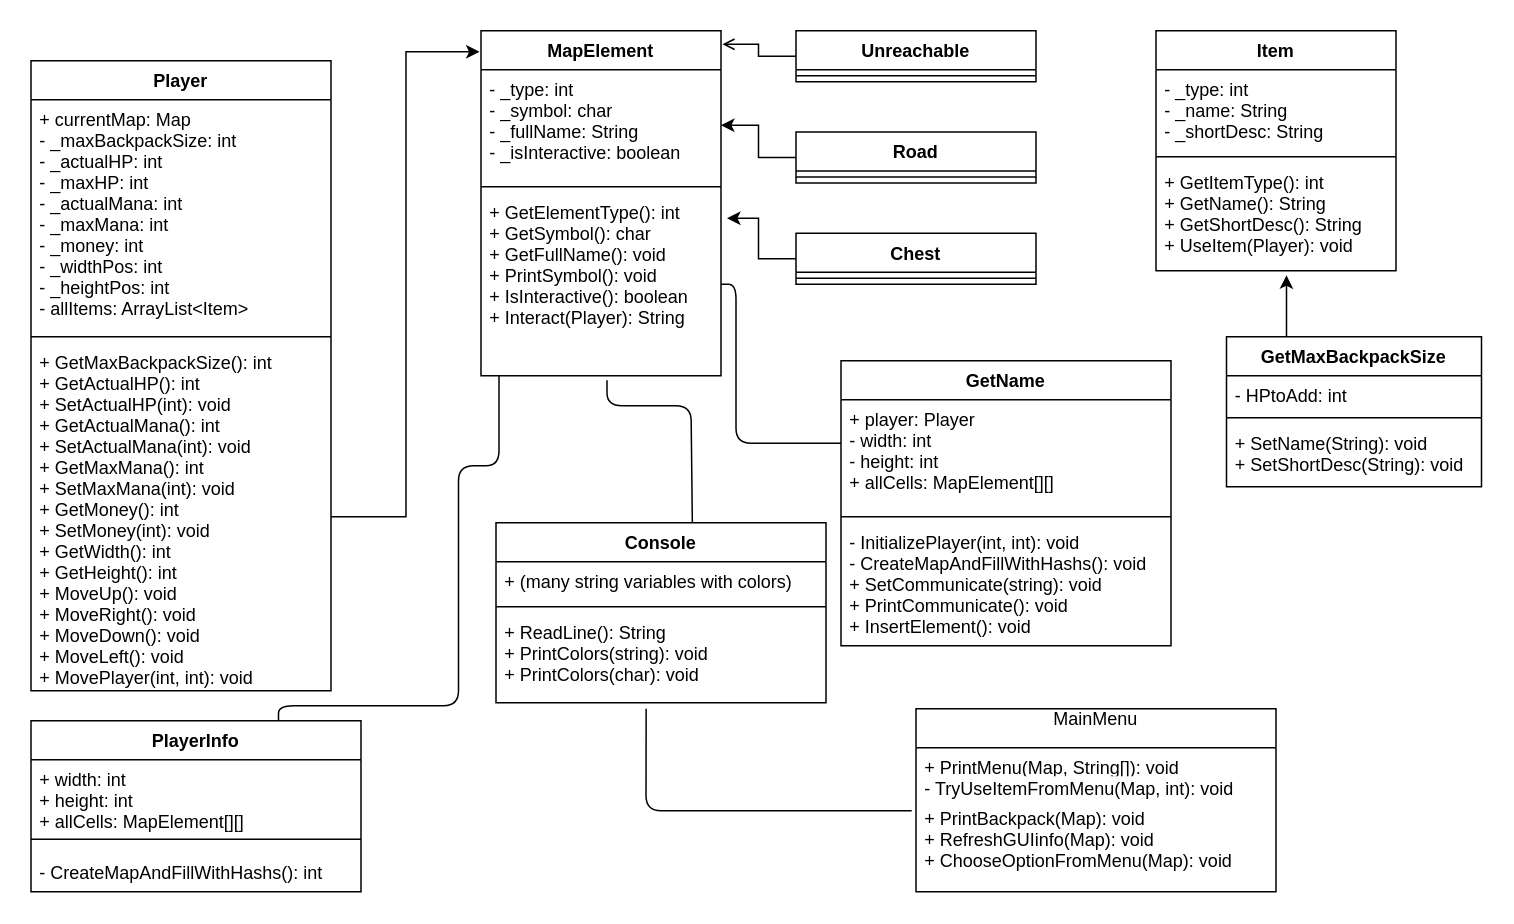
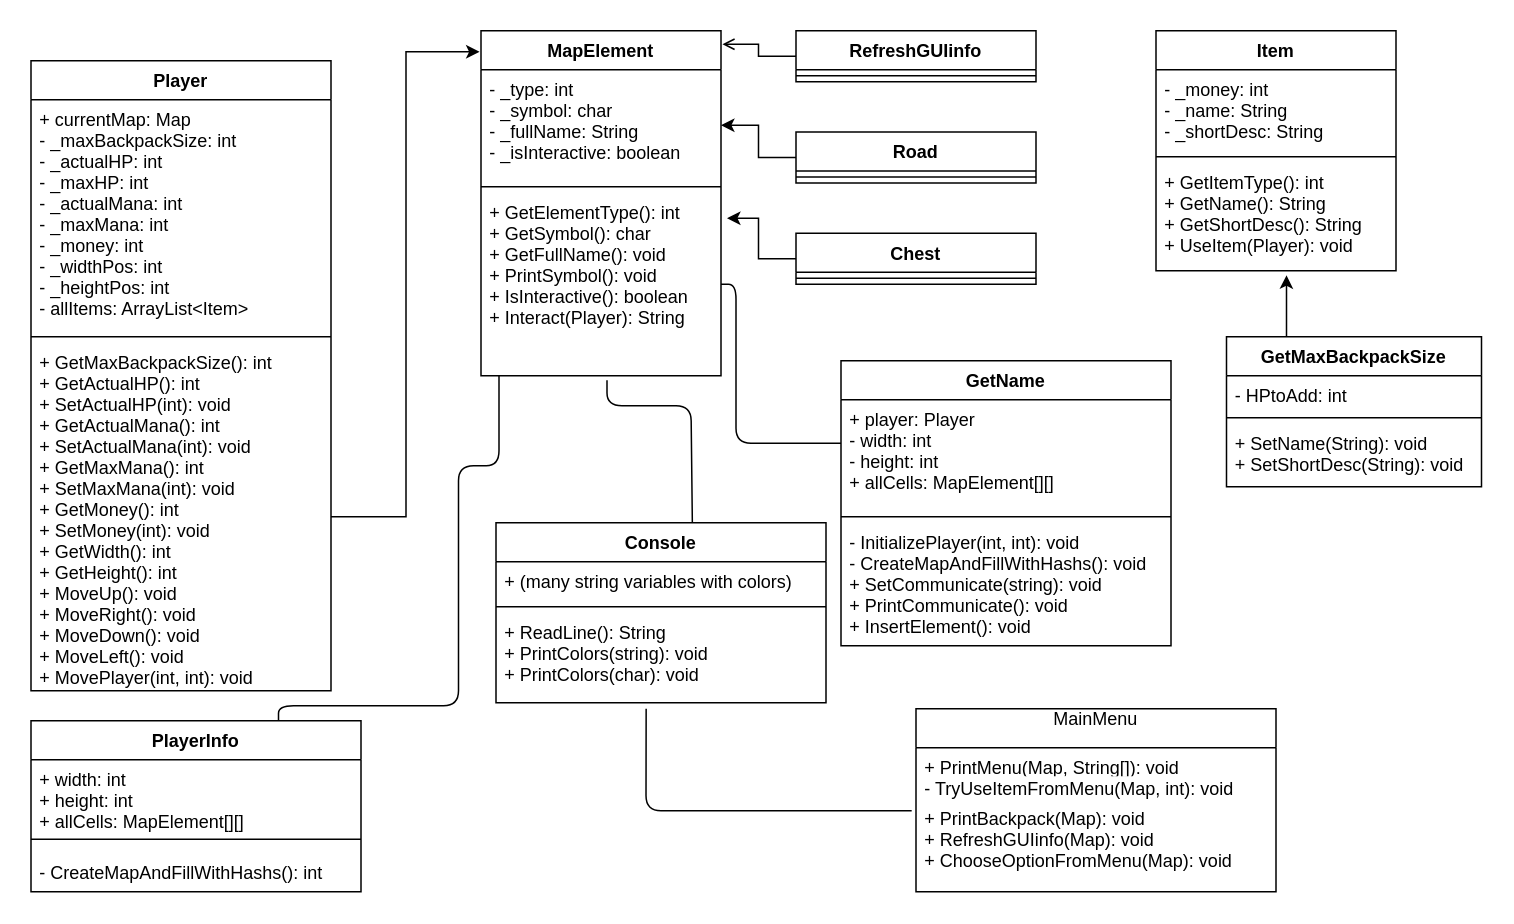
- <mxCell id="42" value="Unreachable" style="swimlane;fontStyle=1;align=center;verticalAlign=top;childLayout=stackLayout;horizontal=1;startSize=26;horizontalStack=0;resizeParent=1;resizeParentMax=0;resizeLast=0;collapsible=1;marginBottom=0;" vertex="1" parent="1"><mxGeometry x="530" y="20" width="160" height="34" as="geometry" /></mxCell>
+ <mxCell id="42" value="RefreshGUIinfo" style="swimlane;fontStyle=1;align=center;verticalAlign=top;childLayout=stackLayout;horizontal=1;startSize=26;horizontalStack=0;resizeParent=1;resizeParentMax=0;resizeLast=0;collapsible=1;marginBottom=0;" vertex="1" parent="1"><mxGeometry x="530" y="20" width="160" height="34" as="geometry" /></mxCell>
- <mxCell id="26" value="- _type: int&#10;- _name: String&#10;- _shortDesc: String&#10;" style="text;strokeColor=none;fillColor=none;align=left;verticalAlign=top;spacingLeft=4;spacingRight=4;overflow=hidden;rotatable=0;points=[[0,0.5],[1,0.5]];portConstraint=eastwest;" vertex="1" parent="25"><mxGeometry y="26" width="160" height="54" as="geometry" /></mxCell>
+ <mxCell id="26" value="- _money: int&#10;- _name: String&#10;- _shortDesc: String&#10;" style="text;strokeColor=none;fillColor=none;align=left;verticalAlign=top;spacingLeft=4;spacingRight=4;overflow=hidden;rotatable=0;points=[[0,0.5],[1,0.5]];portConstraint=eastwest;" vertex="1" parent="25"><mxGeometry y="26" width="160" height="54" as="geometry" /></mxCell>
